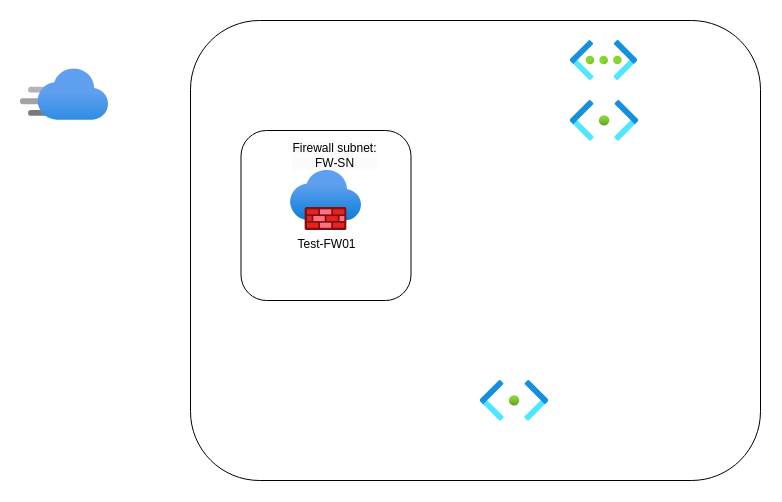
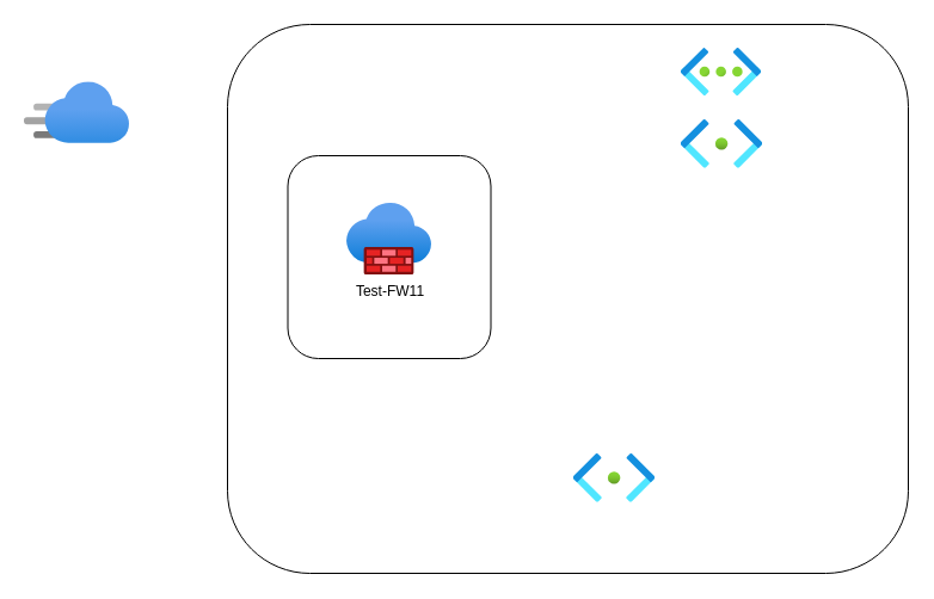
- <mxCell id="8" value="&lt;br&gt;&lt;span style=&quot;color: rgb(0, 0, 0); font-family: Helvetica; font-size: 12px; font-style: normal; font-variant-ligatures: normal; font-variant-caps: normal; font-weight: 400; letter-spacing: normal; orphans: 2; text-align: center; text-indent: 0px; text-transform: none; widows: 2; word-spacing: 0px; -webkit-text-stroke-width: 0px; white-space: normal; background-color: rgb(251, 251, 251); text-decoration-thickness: initial; text-decoration-style: initial; text-decoration-color: initial; display: inline !important; float: none;&quot;&gt;Firewall subnet:&lt;/span&gt;&lt;div style=&quot;forced-color-adjust: none; color: rgb(0, 0, 0); font-family: Helvetica; font-size: 12px; font-style: normal; font-variant-ligatures: normal; font-variant-caps: normal; font-weight: 400; letter-spacing: normal; orphans: 2; text-align: center; text-indent: 0px; text-transform: none; widows: 2; word-spacing: 0px; -webkit-text-stroke-width: 0px; white-space: normal; background-color: rgb(251, 251, 251); text-decoration-thickness: initial; text-decoration-style: initial; text-decoration-color: initial;&quot;&gt;FW-SN&lt;/div&gt;&lt;div&gt;&lt;br/&gt;&lt;/div&gt;" style="text;html=1;align=center;verticalAlign=middle;whiteSpace=wrap;rounded=0;" vertex="1" parent="1"><mxGeometry x="289" y="139.72" width="91" height="30" as="geometry" /></mxCell>
- <mxCell id="4" value="Test-FW01" style="image;aspect=fixed;html=1;points=[];align=center;fontSize=12;image=img/lib/azure2/networking/Firewalls.svg;" vertex="1" parent="1"><mxGeometry x="290" y="170" width="71" height="60" as="geometry" /></mxCell>
+ <mxCell id="4" value="Test-FW11" style="image;aspect=fixed;html=1;points=[];align=center;fontSize=12;image=img/lib/azure2/networking/Firewalls.svg;" vertex="1" parent="1"><mxGeometry x="290" y="170" width="71" height="60" as="geometry" /></mxCell>
